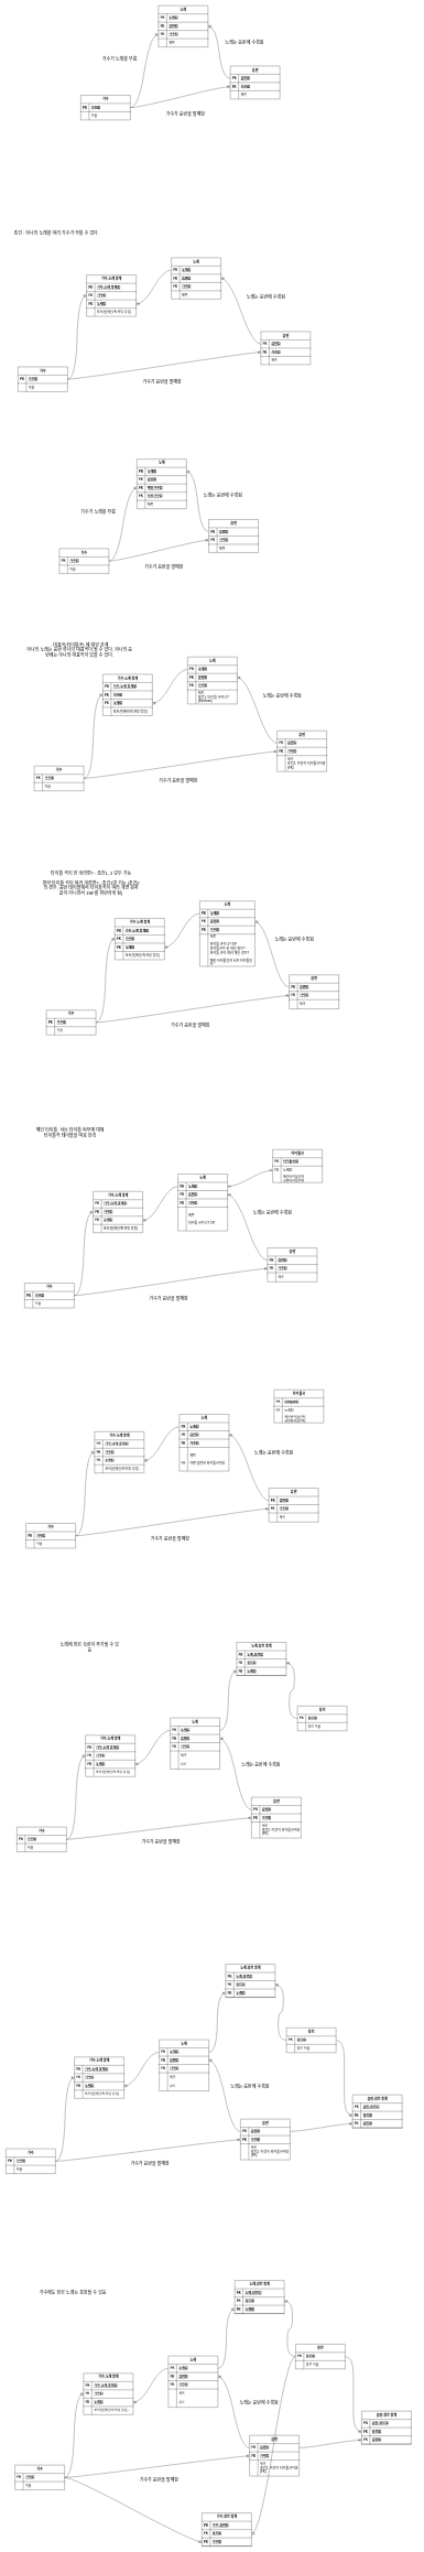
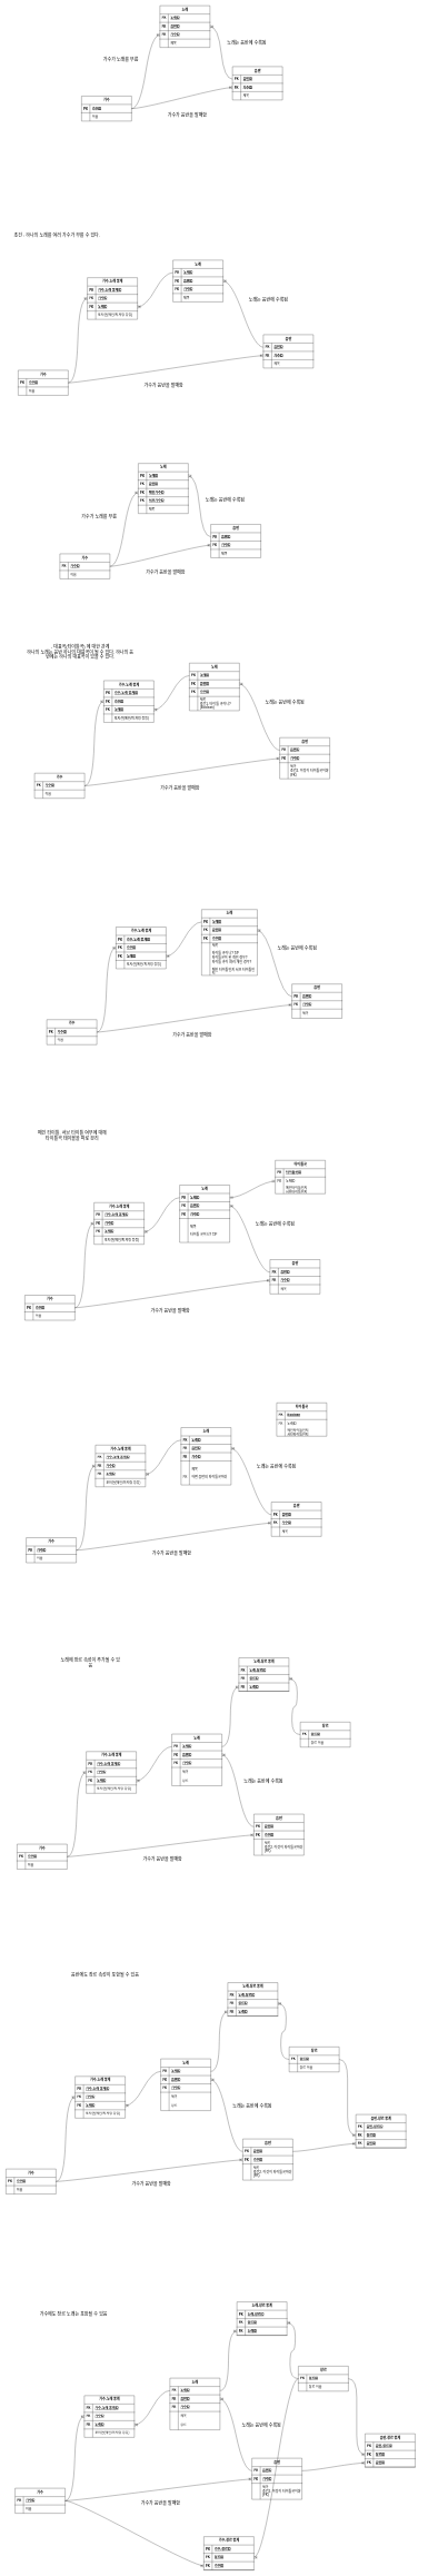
- <mxCell id="596" value="&lt;div&gt;- 대표곡(타이틀곡) 에 대한 관계&lt;/div&gt;하나의 노래는 음반 하나의 대표곡이 될 수 있다. 하나의 음반에는 하나의 대표곡이 있을 수 있다." style="text;strokeColor=none;fillColor=none;html=1;align=center;verticalAlign=middle;whiteSpace=wrap;rounded=0;fontSize=16;" vertex="1" parent="1"><mxGeometry x="88" y="2324" width="399" height="69" as="geometry" /></mxCell>
+ <mxCell id="596" value="&lt;div&gt;- 대표곡(타이틀곡) 에 대한 관계&lt;/div&gt;하나의 노래는 음반 하나의 대표곡이 될 수 있다. 하나의 음반에는 하나의 대표곡이 있을 수 있다." style="text;strokeColor=none;fillColor=none;html=1;align=center;verticalAlign=middle;whiteSpace=wrap;rounded=0;fontSize=16;" vertex="1" parent="1"><mxGeometry x="88" y="2309" width="399" height="69" as="geometry" /></mxCell>
- <mxCell id="597" value="&lt;p&gt;타이틀 곡이 한 개라면? : 조건1, 2 모두 가능&lt;/p&gt;&lt;p&gt;만약 타이틀 곡이 여러 개라면? : 조건1만 가능 (조건2의 경우, 음반 테이블에서 타이틀곡이 여러 개면 원자값이 아니라서 1NF를 위반하게 됨)&lt;/p&gt;&lt;div&gt;&lt;br&gt;&lt;/div&gt;" style="text;strokeColor=none;fillColor=none;html=1;align=center;verticalAlign=middle;whiteSpace=wrap;rounded=0;fontSize=16;" vertex="1" parent="1"><mxGeometry x="150" y="3134" width="359" height="161" as="geometry" /></mxCell>
- <mxCell id="598" value="메인 타이틀, 서브 타이틀 여부에 대해 타이틀곡 테이블을 따로 분리" style="text;strokeColor=none;fillColor=none;html=1;align=center;verticalAlign=middle;whiteSpace=wrap;rounded=0;fontSize=16;" vertex="1" parent="1"><mxGeometry x="122" y="4095" width="263" height="30" as="geometry" /></mxCell>
+ <mxCell id="598" value="메인 타이틀, 서브 타이틀 여부에 대해 타이틀곡 테이블을 따로 분리" style="text;strokeColor=none;fillColor=none;html=1;align=center;verticalAlign=middle;whiteSpace=wrap;rounded=0;fontSize=16;" vertex="1" parent="1"><mxGeometry x="127" y="4070" width="263" height="30" as="geometry" /></mxCell>
- <mxCell id="335" value="UniqueID" style="shape=partialRectangle;connectable=0;fillColor=none;top=0;left=0;bottom=0;right=0;align=left;spacingLeft=6;fontStyle=5;overflow=hidden;whiteSpace=wrap;html=1;" vertex="1" parent="333"><mxGeometry x="30" width="150" height="30" as="geometry"><mxRectangle width="150" height="30" as="alternateBounds" /></mxGeometry></mxCell>
+ <mxCell id="335" value="Boolean" style="shape=partialRectangle;connectable=0;fillColor=none;top=0;left=0;bottom=0;right=0;align=left;spacingLeft=6;fontStyle=5;overflow=hidden;whiteSpace=wrap;html=1;" vertex="1" parent="333"><mxGeometry x="30" width="150" height="30" as="geometry"><mxRectangle width="150" height="30" as="alternateBounds" /></mxGeometry></mxCell>
+ <mxCell id="600" value="음반에도 장르 속성이 포함될 수 있음" style="text;strokeColor=none;fillColor=none;html=1;align=center;verticalAlign=middle;whiteSpace=wrap;rounded=0;fontSize=16;" vertex="1" parent="1"><mxGeometry x="239" y="7085" width="276" height="30" as="geometry" /></mxCell>
- <mxCell id="586" value="가수-음반ID" style="shape=partialRectangle;connectable=0;fillColor=none;top=0;left=0;bottom=0;right=0;align=left;spacingLeft=6;fontStyle=5;overflow=hidden;whiteSpace=wrap;html=1;" vertex="1" parent="584"><mxGeometry x="30" width="150" height="30" as="geometry"><mxRectangle width="150" height="30" as="alternateBounds" /></mxGeometry></mxCell>
+ <mxCell id="586" value="가수-장르ID" style="shape=partialRectangle;connectable=0;fillColor=none;top=0;left=0;bottom=0;right=0;align=left;spacingLeft=6;fontStyle=5;overflow=hidden;whiteSpace=wrap;html=1;" vertex="1" parent="584"><mxGeometry x="30" width="150" height="30" as="geometry"><mxRectangle width="150" height="30" as="alternateBounds" /></mxGeometry></mxCell>
